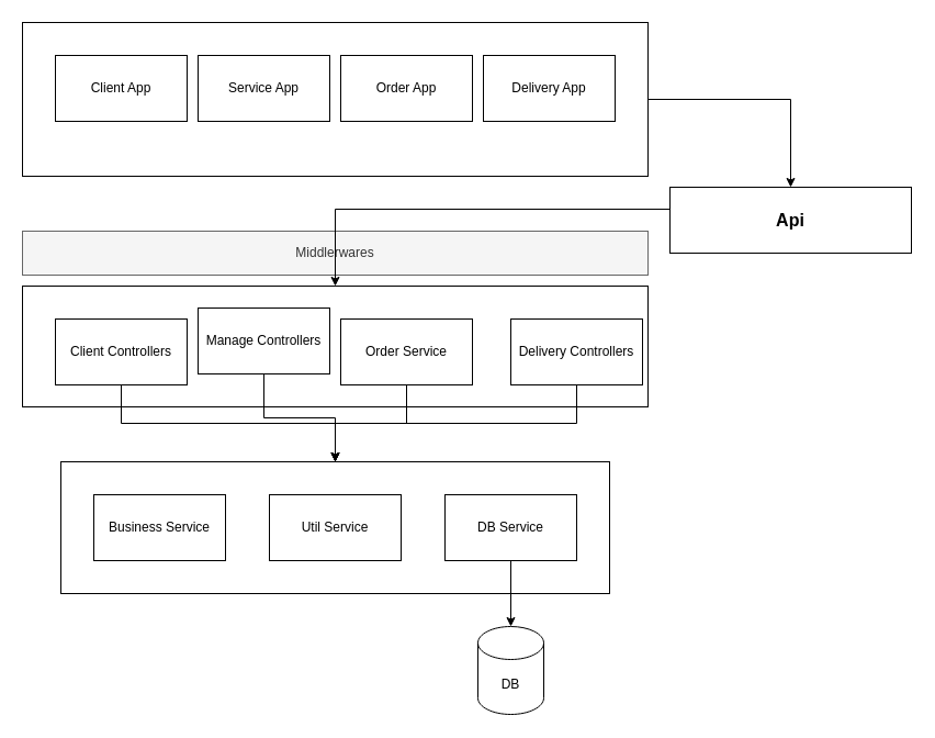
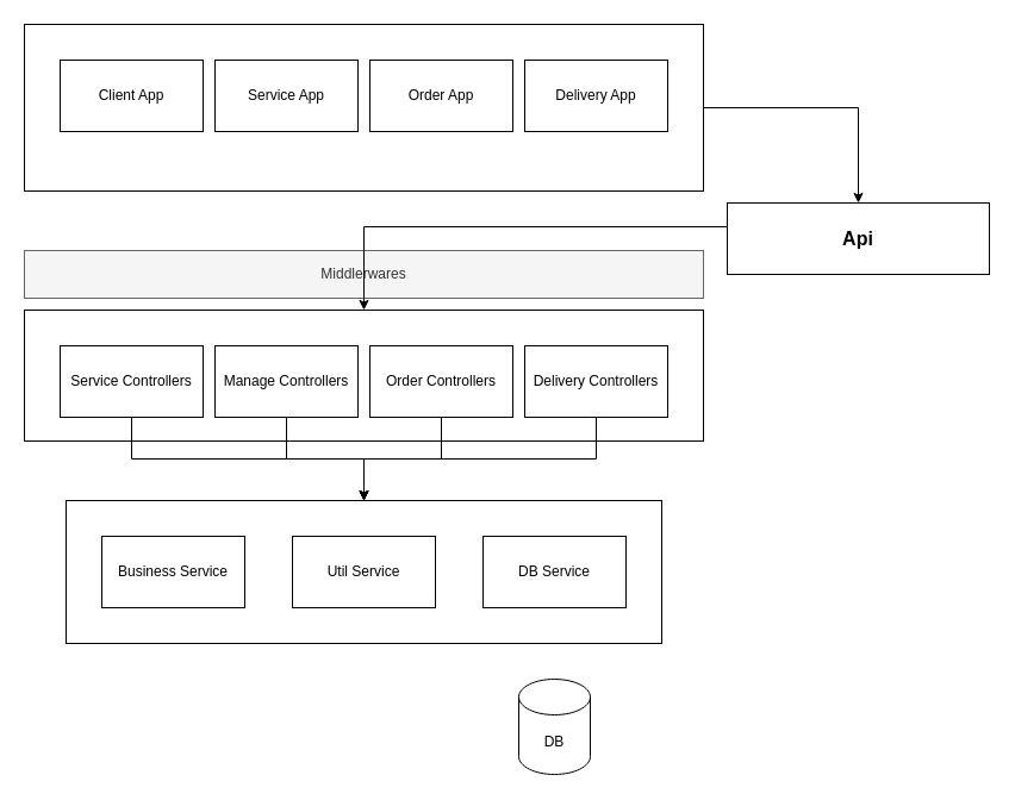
- <mxCell id="12" value="Manage Controllers" style="rounded=0;whiteSpace=wrap;html=1;" vertex="1" parent="1"><mxGeometry x="180" y="280" width="120" height="60" as="geometry" /></mxCell>
+ <mxCell id="12" value="Manage Controllers" style="rounded=0;whiteSpace=wrap;html=1;" vertex="1" parent="1"><mxGeometry x="180" y="290" width="120" height="60" as="geometry" /></mxCell>
- <mxCell id="10" value="Client Controllers" style="rounded=0;whiteSpace=wrap;html=1;" vertex="1" parent="1"><mxGeometry x="50" y="290" width="120" height="60" as="geometry" /></mxCell>
+ <mxCell id="10" value="Service Controllers" style="rounded=0;whiteSpace=wrap;html=1;" vertex="1" parent="1"><mxGeometry x="50" y="290" width="120" height="60" as="geometry" /></mxCell>
- <mxCell id="14" value="Order Service" style="rounded=0;whiteSpace=wrap;html=1;" vertex="1" parent="1"><mxGeometry x="310" y="290" width="120" height="60" as="geometry" /></mxCell>
+ <mxCell id="14" value="Order Controllers" style="rounded=0;whiteSpace=wrap;html=1;" vertex="1" parent="1"><mxGeometry x="310" y="290" width="120" height="60" as="geometry" /></mxCell>
- <mxCell id="16" value="Delivery Controllers" style="rounded=0;whiteSpace=wrap;html=1;" vertex="1" parent="1"><mxGeometry x="465" y="290" width="120" height="60" as="geometry" /></mxCell>
+ <mxCell id="16" value="Delivery Controllers" style="rounded=0;whiteSpace=wrap;html=1;" vertex="1" parent="1"><mxGeometry x="440" y="290" width="120" height="60" as="geometry" /></mxCell>
- <mxCell id="5" style="edgeStyle=orthogonalEdgeStyle;rounded=0;orthogonalLoop=1;jettySize=auto;html=1;" edge="1" parent="1" source="6" target="23"><mxGeometry relative="1" as="geometry" /></mxCell>
